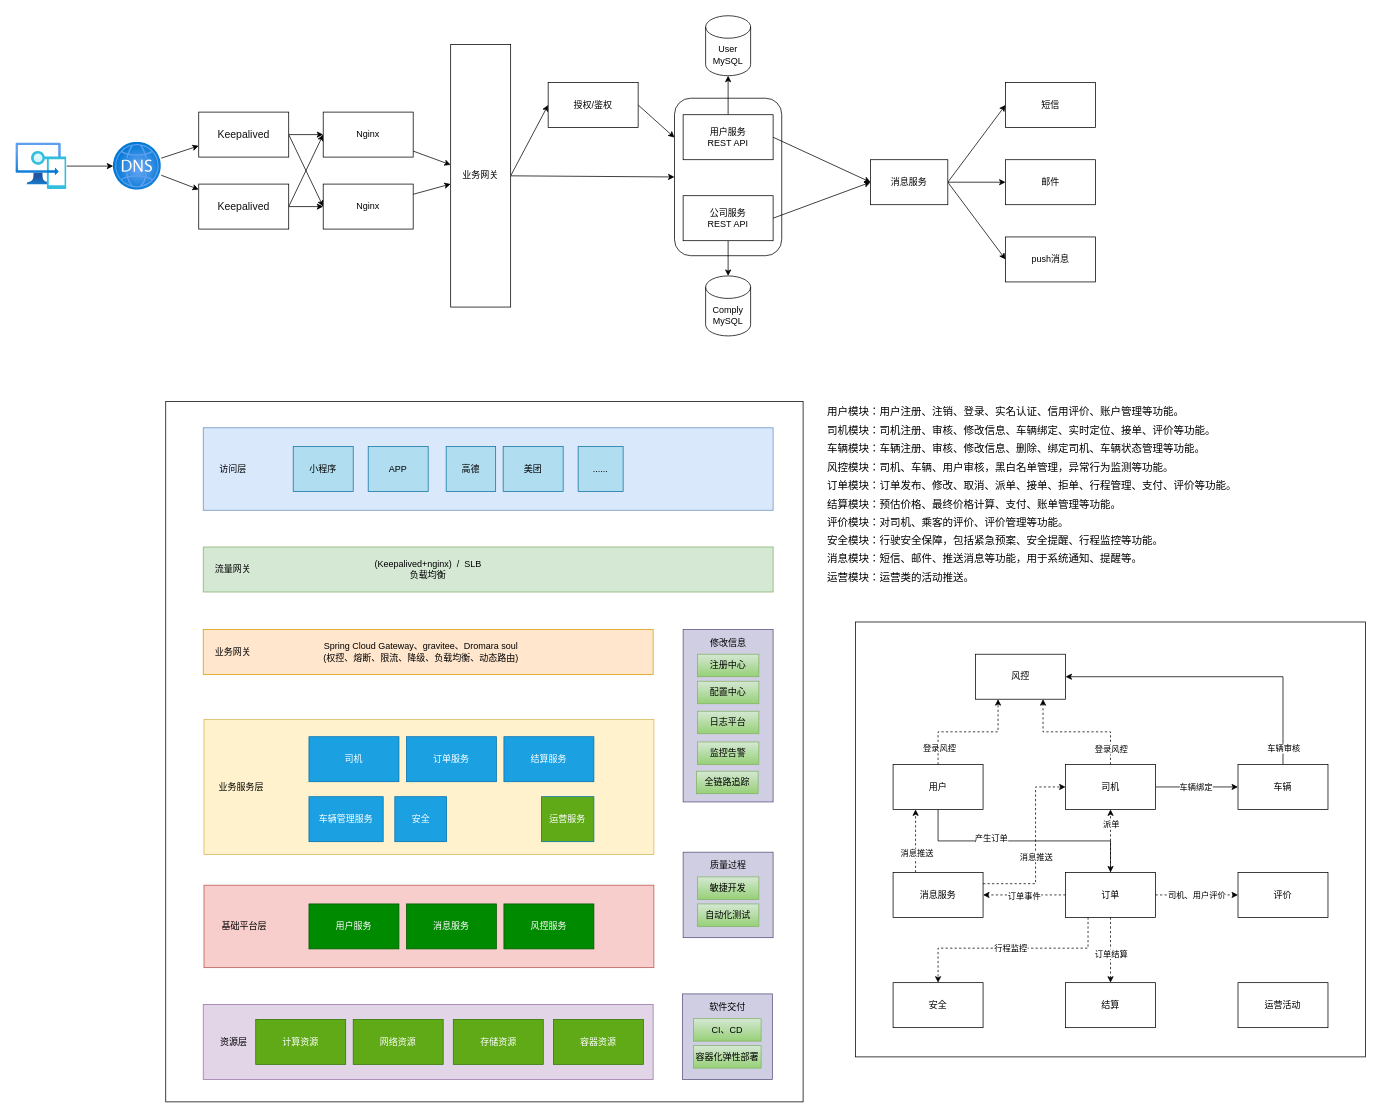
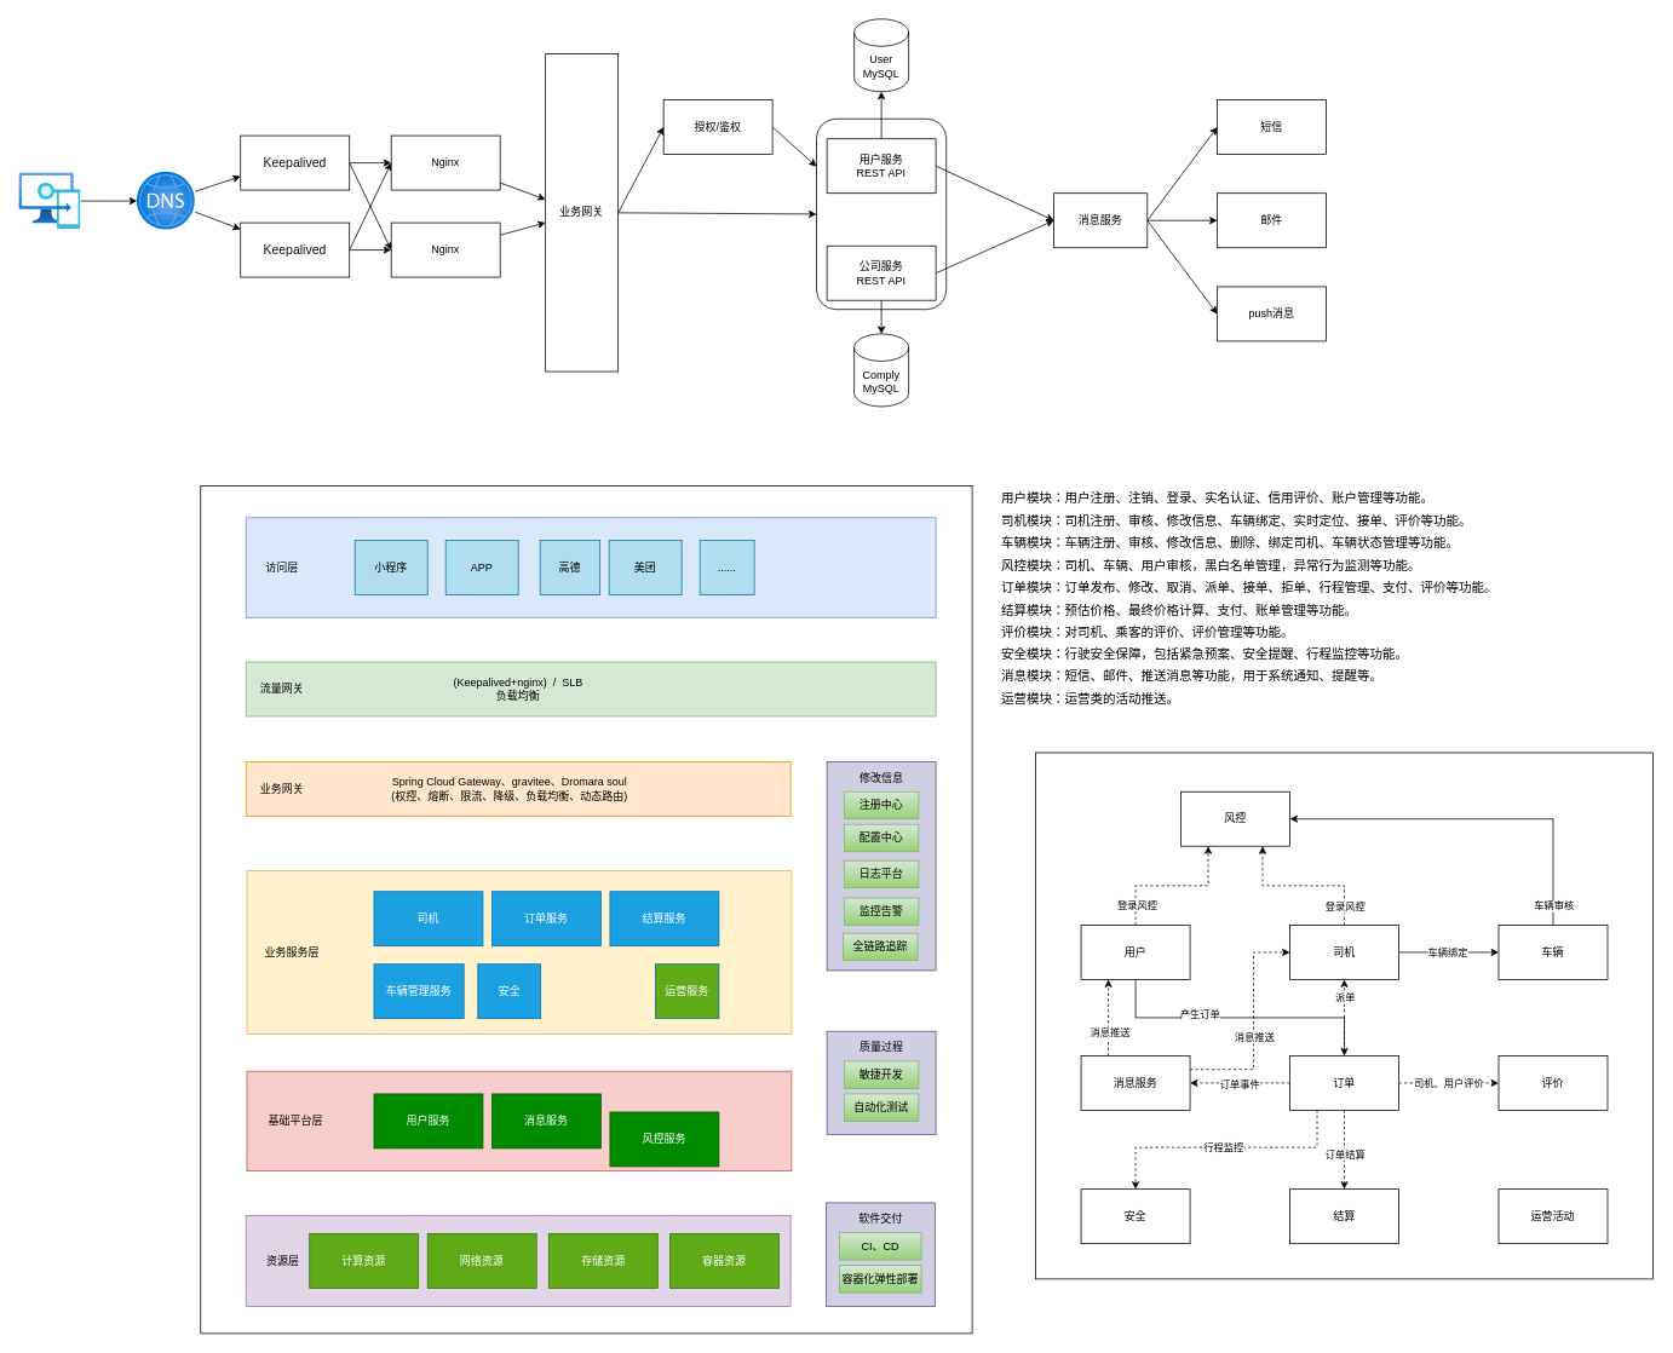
- <mxCell id="33" value="公司服务&lt;br&gt;REST API" style="rounded=0;whiteSpace=wrap;html=1;" parent="1" vertex="1"><mxGeometry x="910" y="260.5" width="120" height="60" as="geometry" /></mxCell>
+ <mxCell id="33" value="公司服务&lt;br&gt;REST API" style="rounded=0;whiteSpace=wrap;html=1;" parent="1" vertex="1"><mxGeometry x="910" y="270.5" width="120" height="60" as="geometry" /></mxCell>
- <mxCell id="61" value="风控服务" style="rounded=0;whiteSpace=wrap;html=1;fillColor=#008a00;fontColor=#ffffff;strokeColor=#005700;" parent="1" vertex="1"><mxGeometry x="671" y="1205" width="120" height="60" as="geometry" /></mxCell>
+ <mxCell id="61" value="风控服务" style="rounded=0;whiteSpace=wrap;html=1;fillColor=#008a00;fontColor=#ffffff;strokeColor=#005700;" parent="1" vertex="1"><mxGeometry x="671" y="1225" width="120" height="60" as="geometry" /></mxCell>
